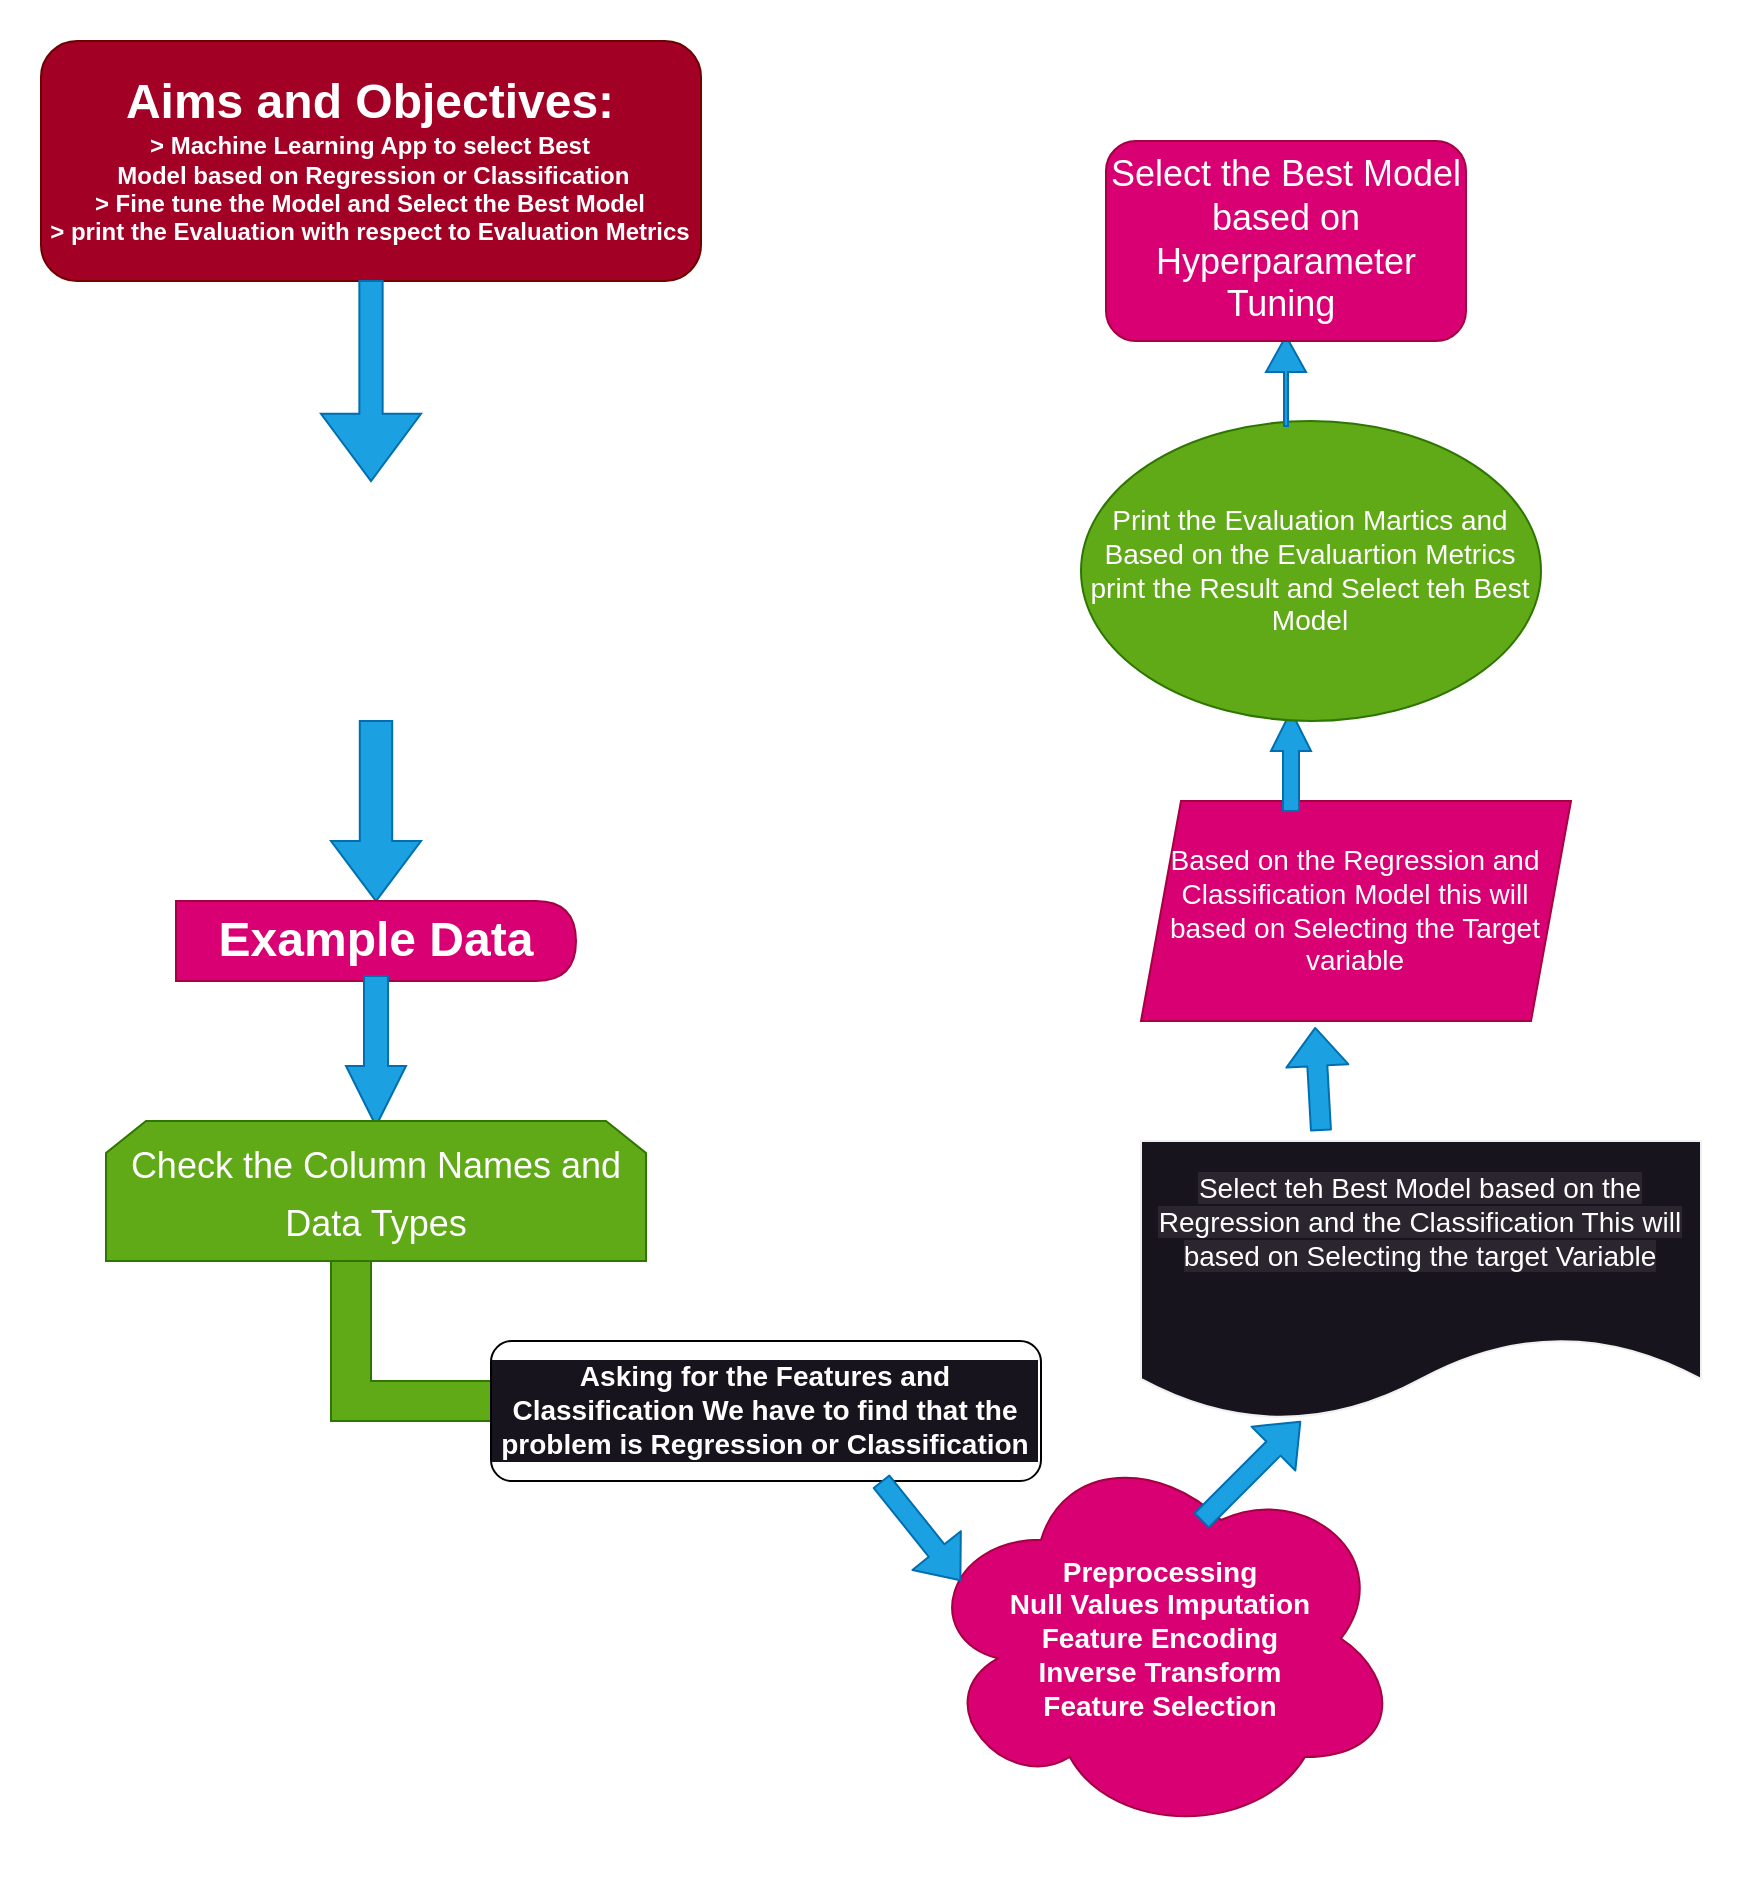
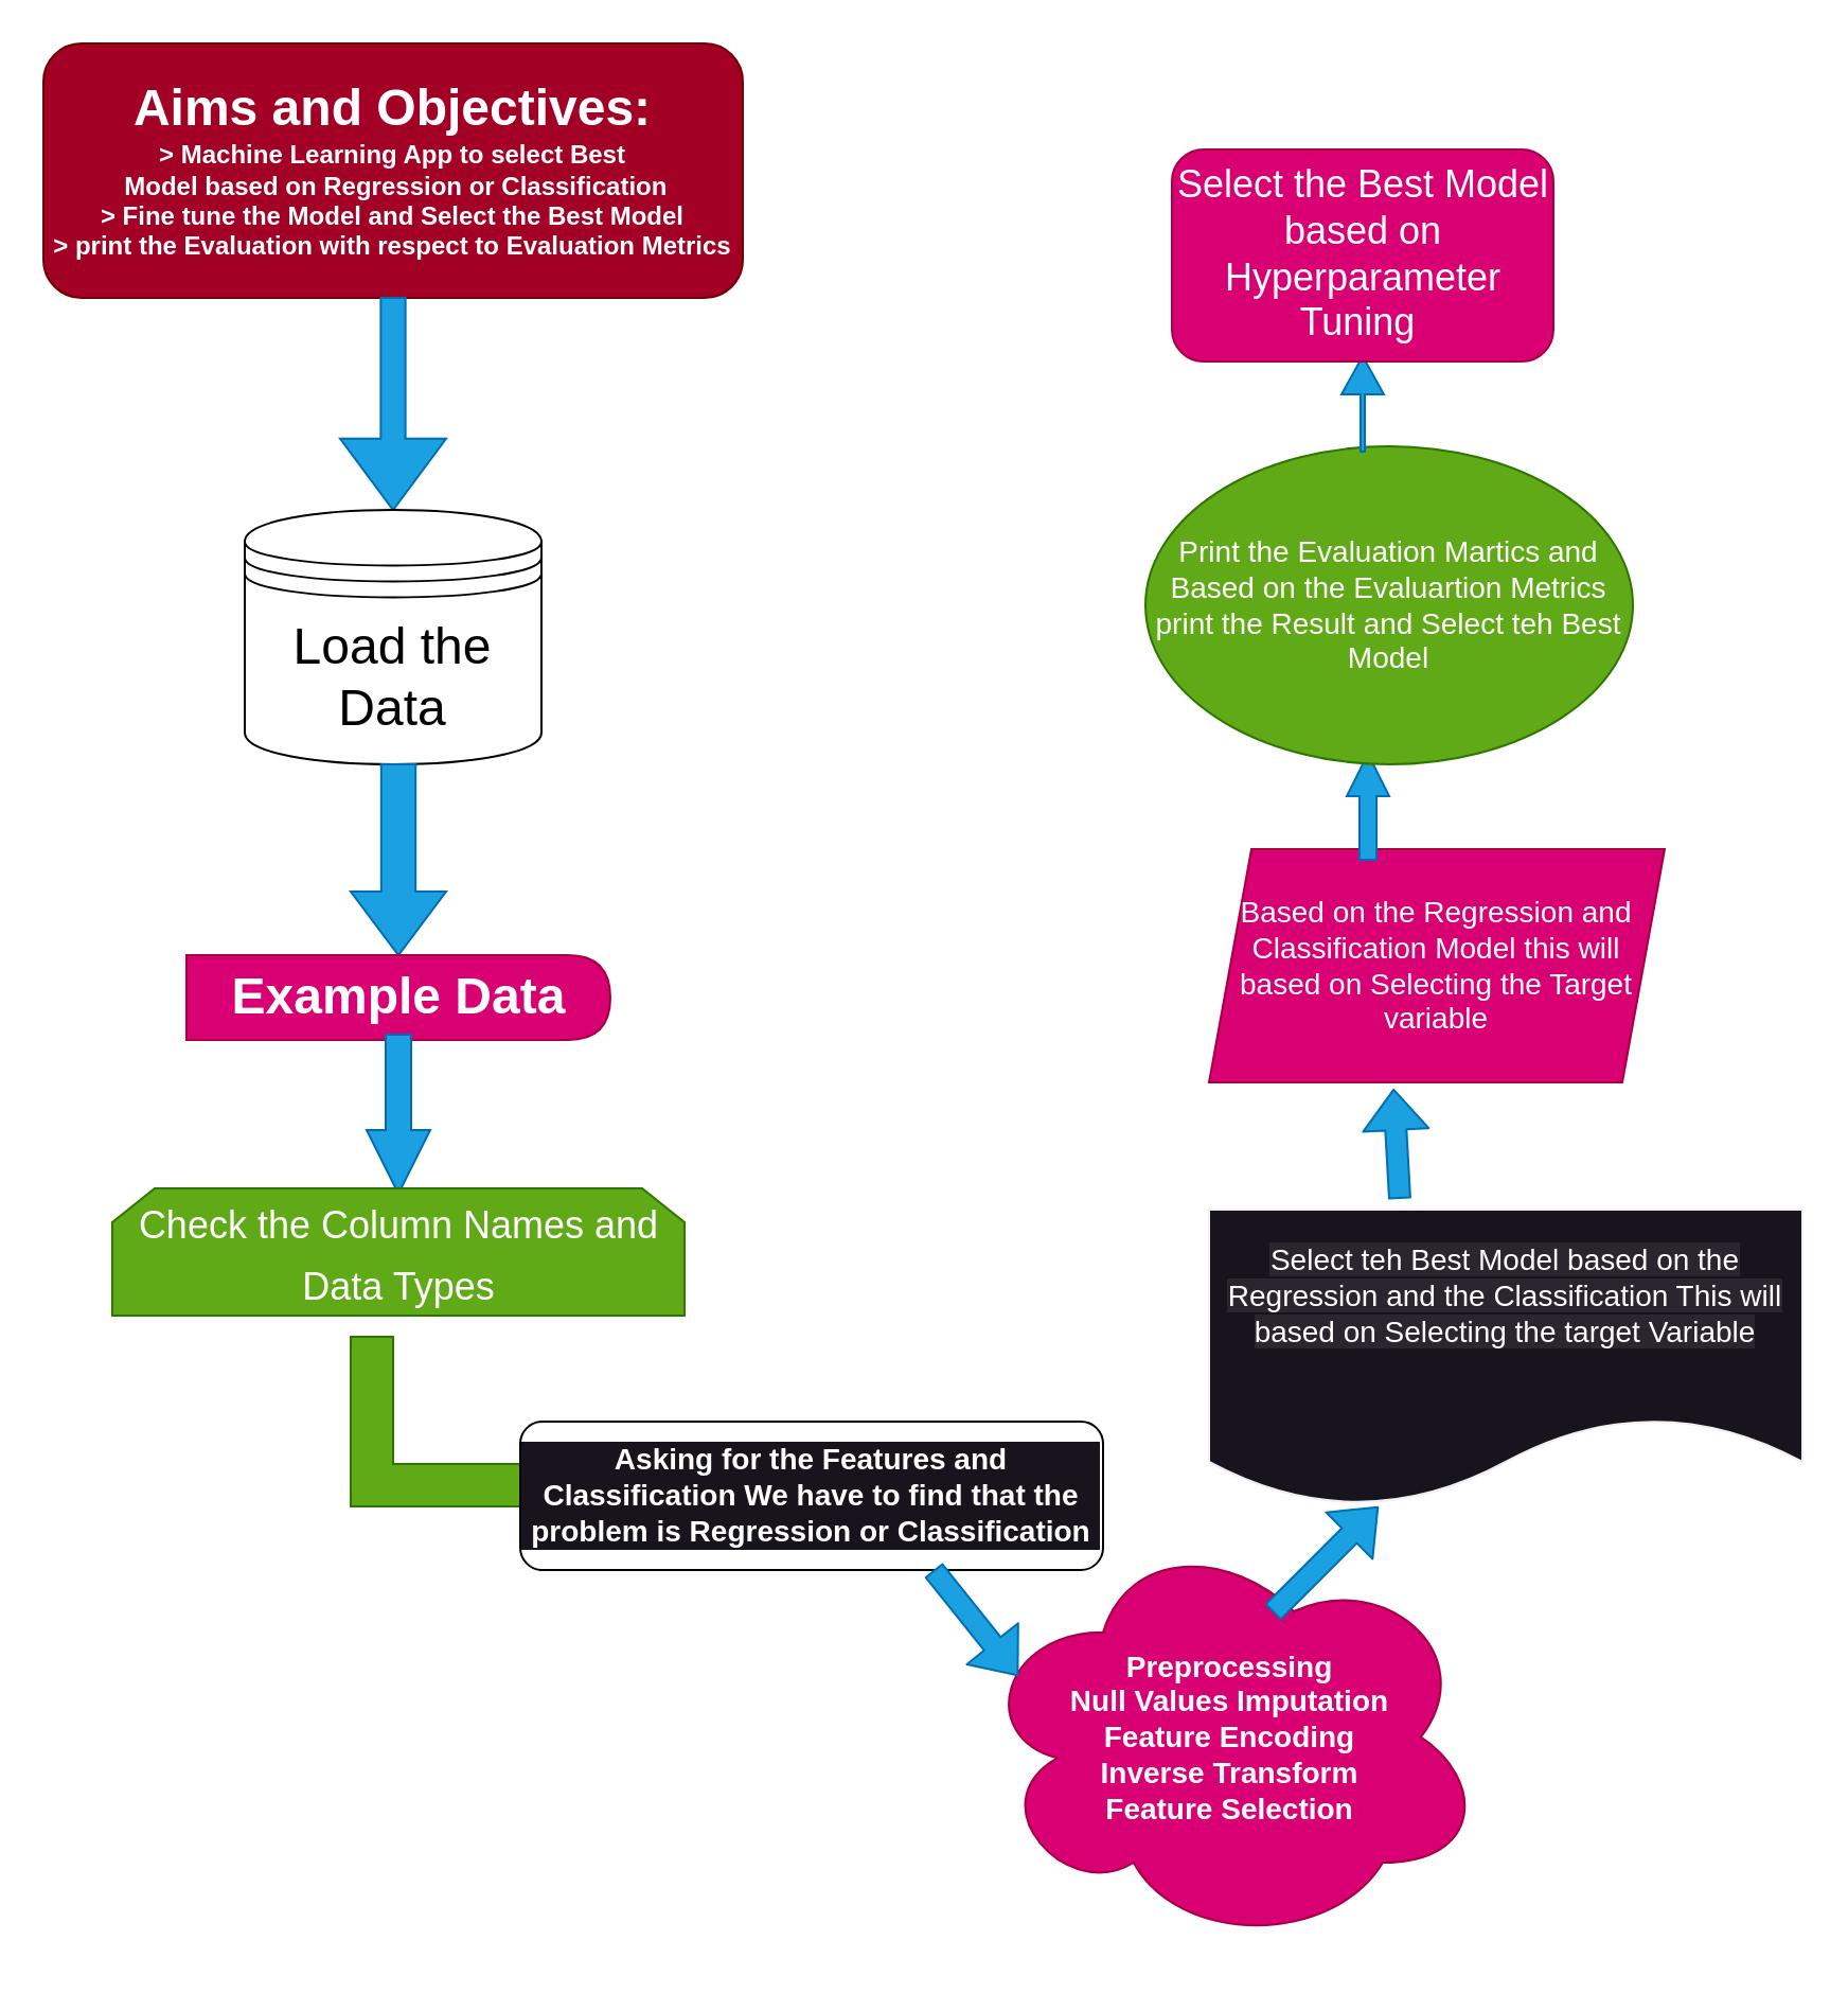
+ <mxCell id="4" value="&lt;font style=&quot;font-size: 24px;&quot;&gt;Load the Data&lt;/font&gt;" style="shape=datastore;whiteSpace=wrap;html=1;fontSize=18;" vertex="1" parent="1"><mxGeometry x="115" y="240" width="140" height="120" as="geometry" /></mxCell>
- <mxCell id="8" value="&lt;font color=&quot;#ffffff&quot;&gt;&lt;font style=&quot;font-size: 18px;&quot;&gt;Check the Column Names and Data Types&lt;/font&gt;&lt;br&gt;&lt;/font&gt;" style="shape=loopLimit;whiteSpace=wrap;html=1;fontSize=24;align=center;fillColor=#60a917;fontColor=#ffffff;strokeColor=#2D7600;" vertex="1" parent="1"><mxGeometry x="52.5" y="560" width="270" height="70" as="geometry" /></mxCell>
+ <mxCell id="8" value="&lt;font color=&quot;#ffffff&quot;&gt;&lt;font style=&quot;font-size: 18px;&quot;&gt;Check the Column Names and Data Types&lt;/font&gt;&lt;br&gt;&lt;/font&gt;" style="shape=loopLimit;whiteSpace=wrap;html=1;fontSize=24;align=center;fillColor=#60a917;fontColor=#ffffff;strokeColor=#2D7600;" vertex="1" parent="1"><mxGeometry x="52.5" y="560" width="270" height="60" as="geometry" /></mxCell>
